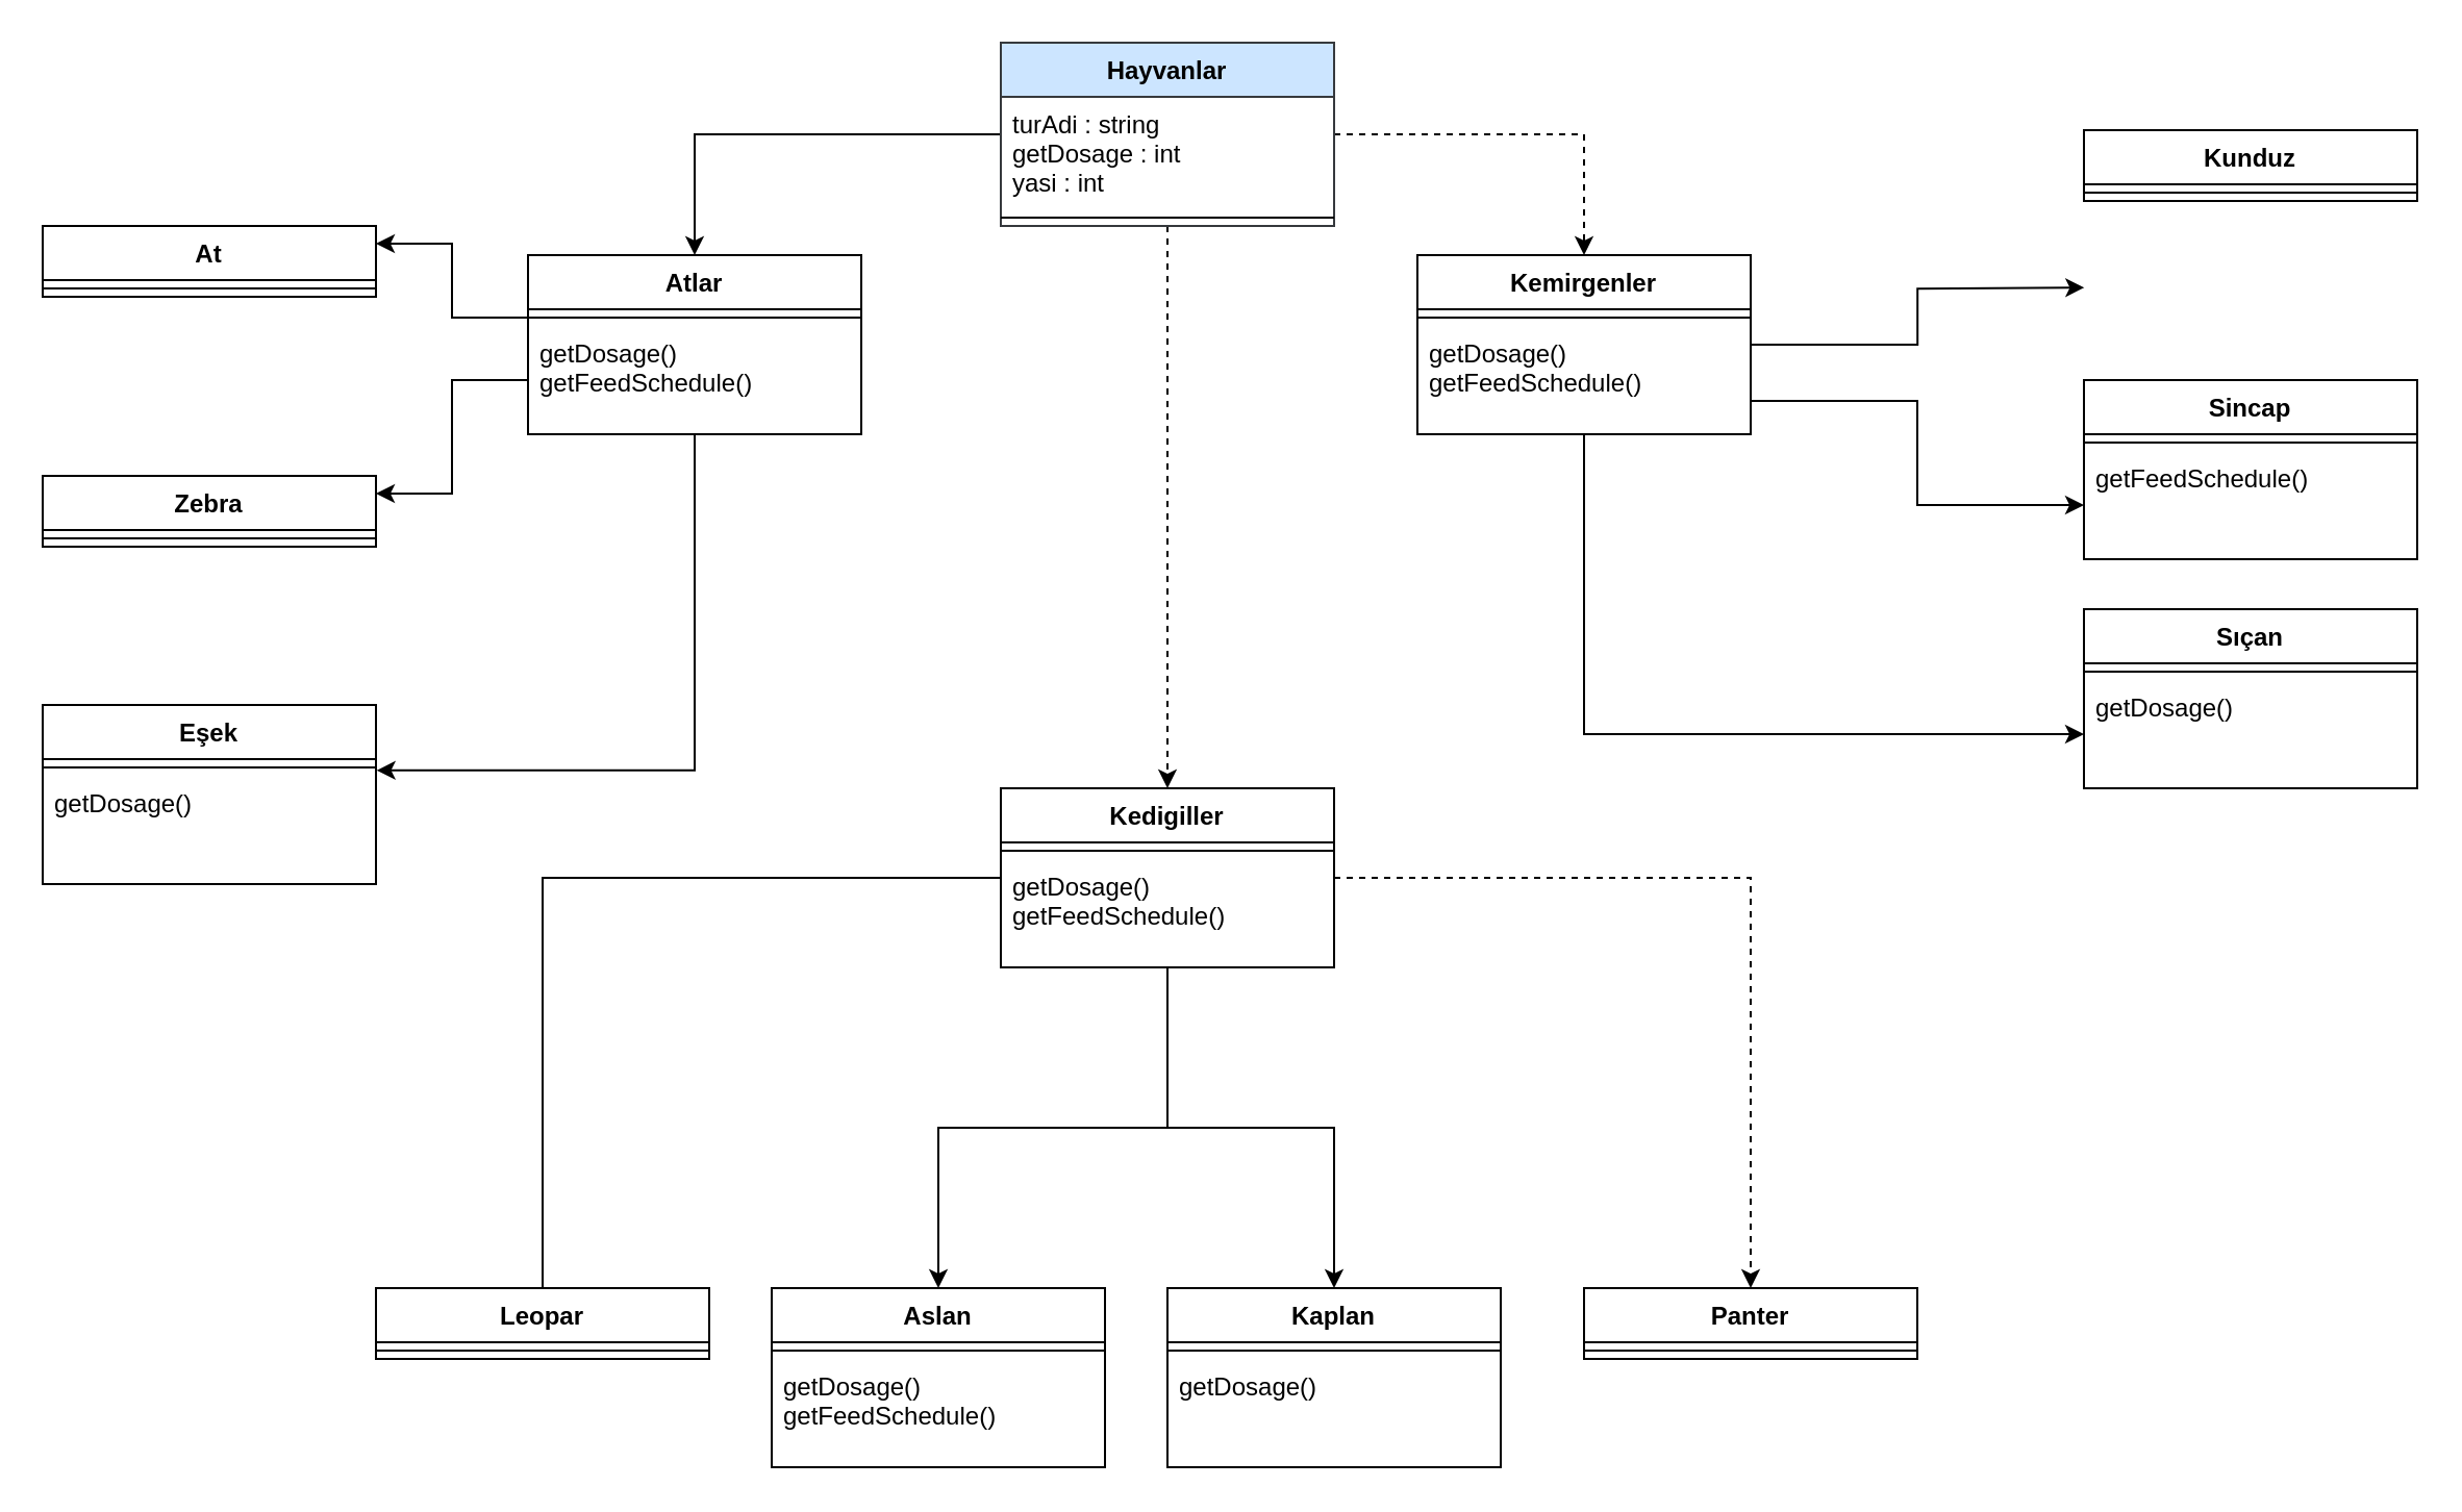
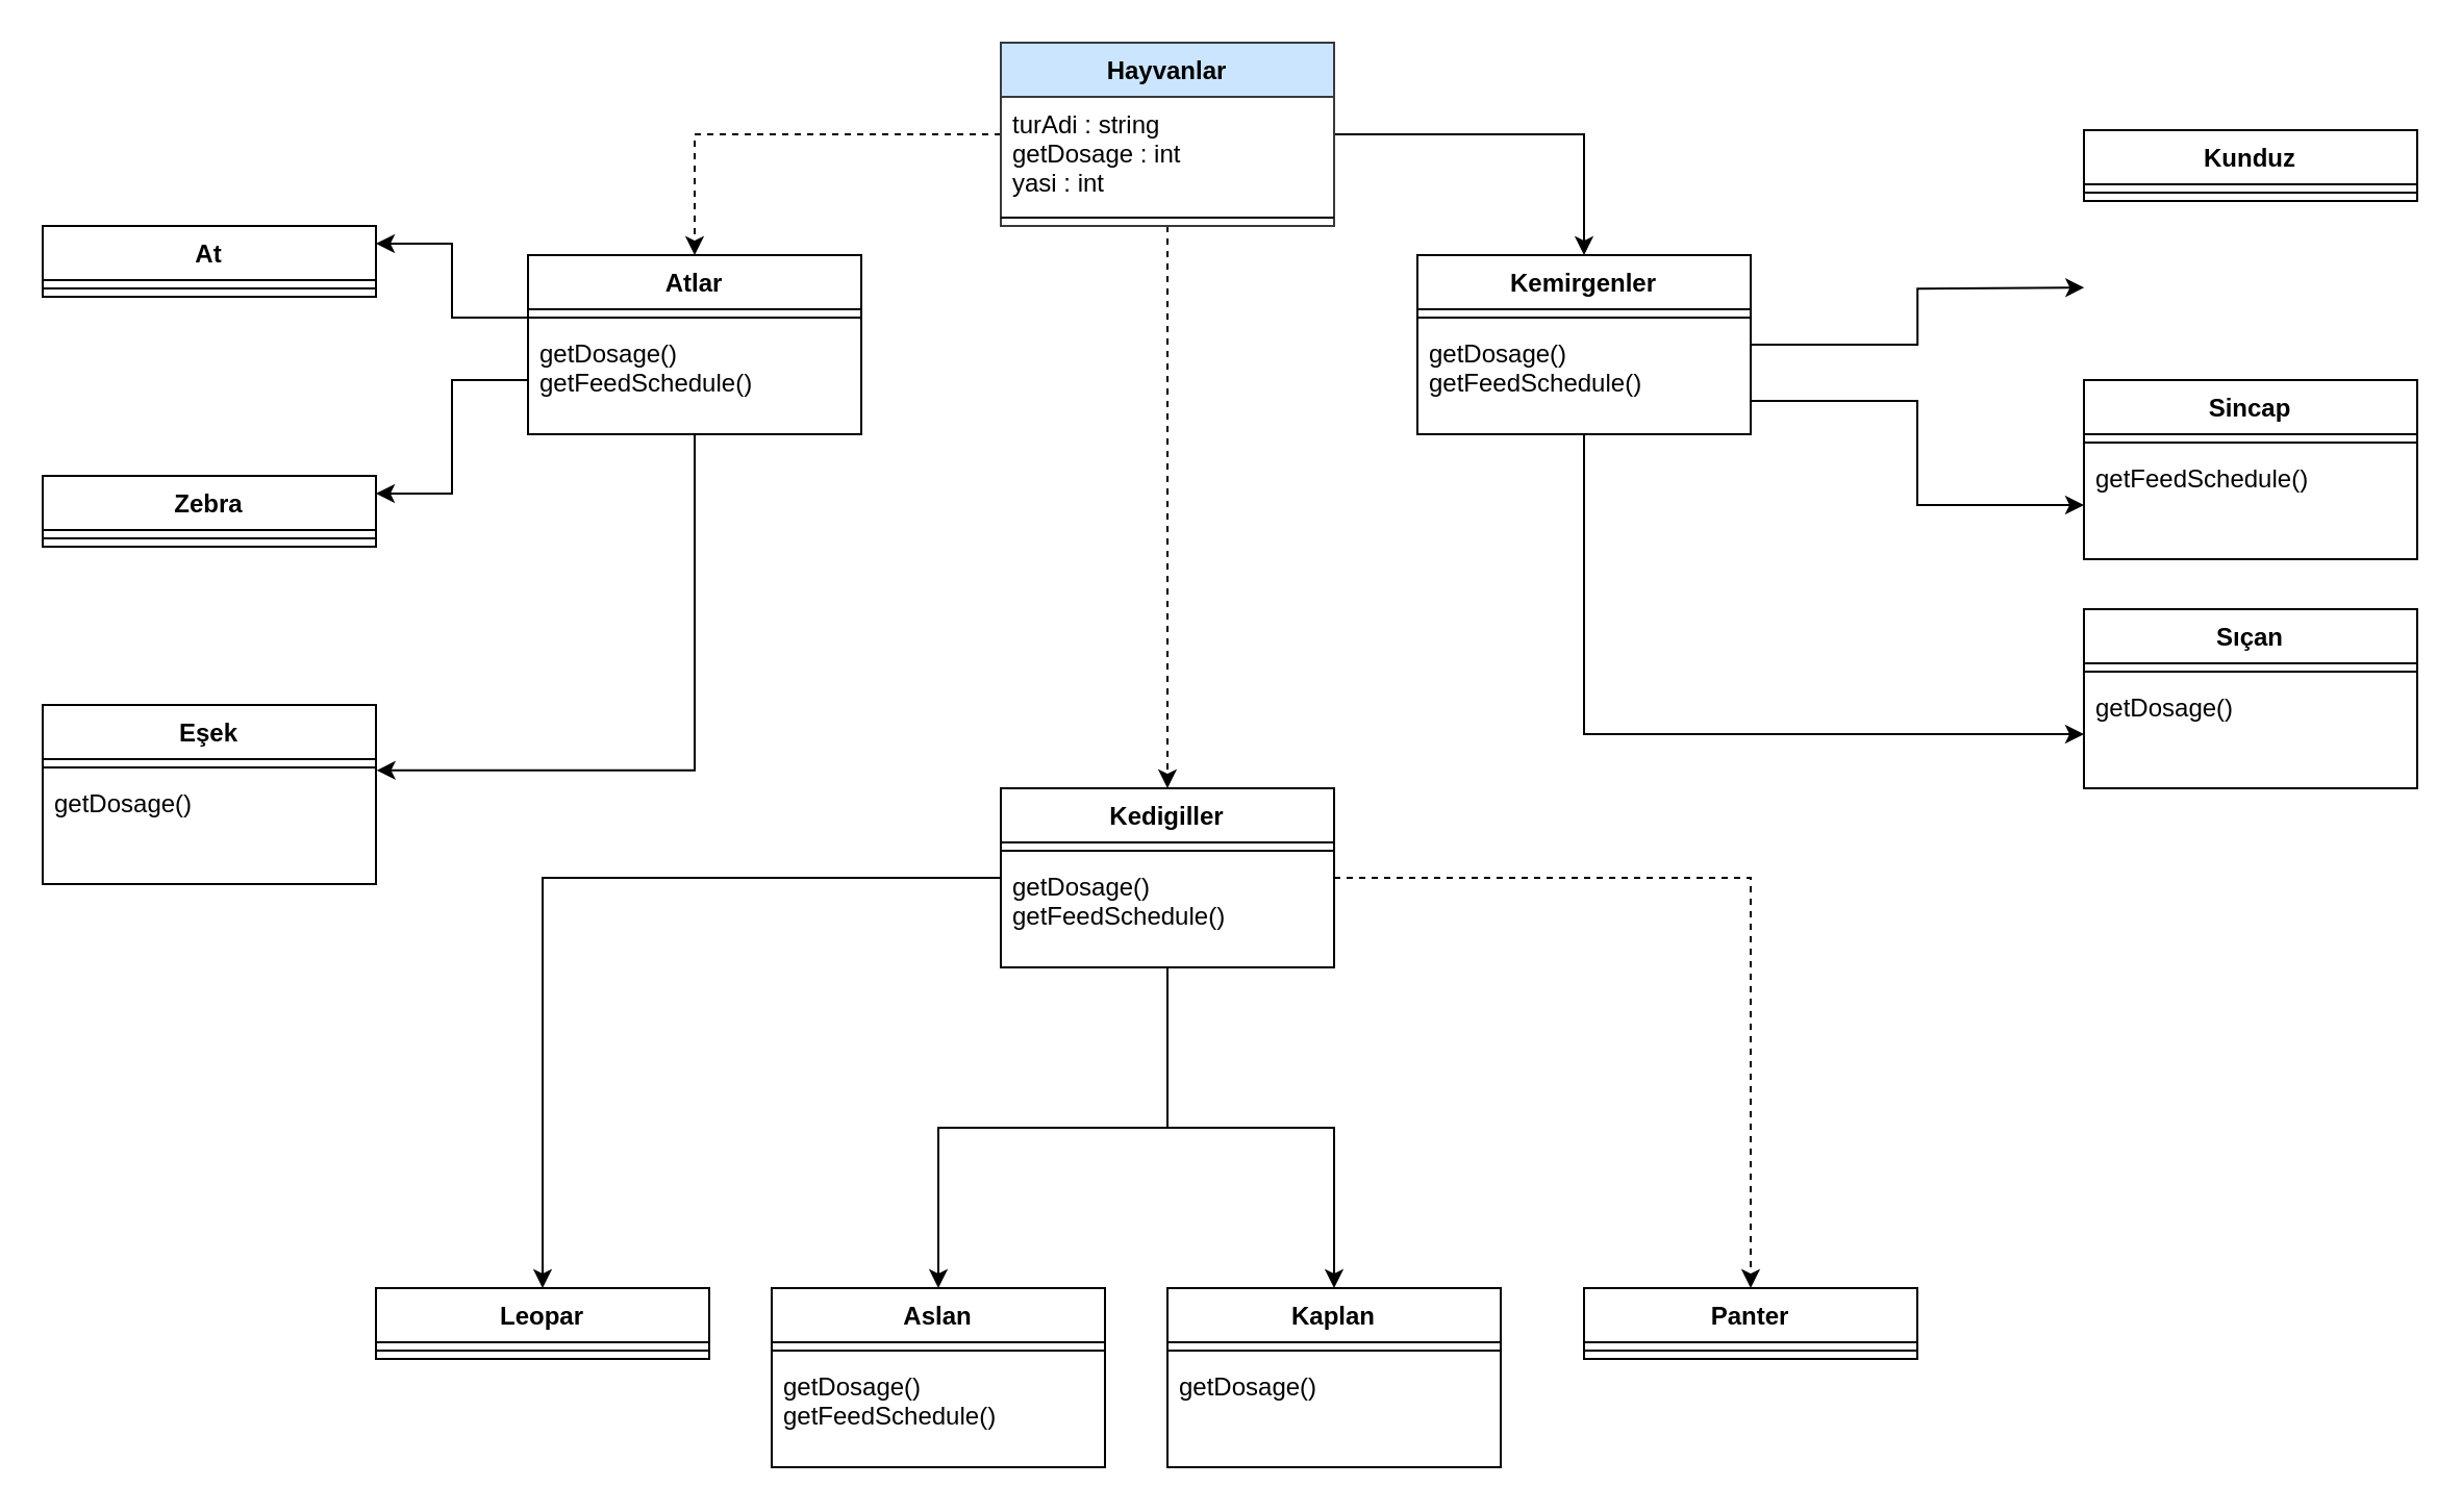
- <mxCell id="2" style="edgeStyle=orthogonalEdgeStyle;rounded=0;orthogonalLoop=1;jettySize=auto;html=1;" edge="1" parent="1" source="5" target="9"><mxGeometry relative="1" as="geometry" /></mxCell>
+ <mxCell id="2" style="edgeStyle=orthogonalEdgeStyle;rounded=0;orthogonalLoop=1;jettySize=auto;html=1;dashed=1;" edge="1" parent="1" source="5" target="9"><mxGeometry relative="1" as="geometry" /></mxCell>
- <mxCell id="3" style="edgeStyle=orthogonalEdgeStyle;rounded=0;orthogonalLoop=1;jettySize=auto;html=1;entryX=0.5;entryY=0;entryDx=0;entryDy=0;dashed=1;" edge="1" parent="1" source="5" target="21"><mxGeometry relative="1" as="geometry" /></mxCell>
+ <mxCell id="3" style="edgeStyle=orthogonalEdgeStyle;rounded=0;orthogonalLoop=1;jettySize=auto;html=1;entryX=0.5;entryY=0;entryDx=0;entryDy=0;" edge="1" parent="1" source="5" target="21"><mxGeometry relative="1" as="geometry" /></mxCell>
- <mxCell id="12" style="edgeStyle=orthogonalEdgeStyle;rounded=0;orthogonalLoop=1;jettySize=auto;html=1;entryX=0.5;entryY=0;entryDx=0;entryDy=0;endArrow=none;" edge="1" parent="1" source="16" target="31"><mxGeometry relative="1" as="geometry" /></mxCell>
+ <mxCell id="12" style="edgeStyle=orthogonalEdgeStyle;rounded=0;orthogonalLoop=1;jettySize=auto;html=1;entryX=0.5;entryY=0;entryDx=0;entryDy=0;" edge="1" parent="1" source="16" target="31"><mxGeometry relative="1" as="geometry" /></mxCell>
